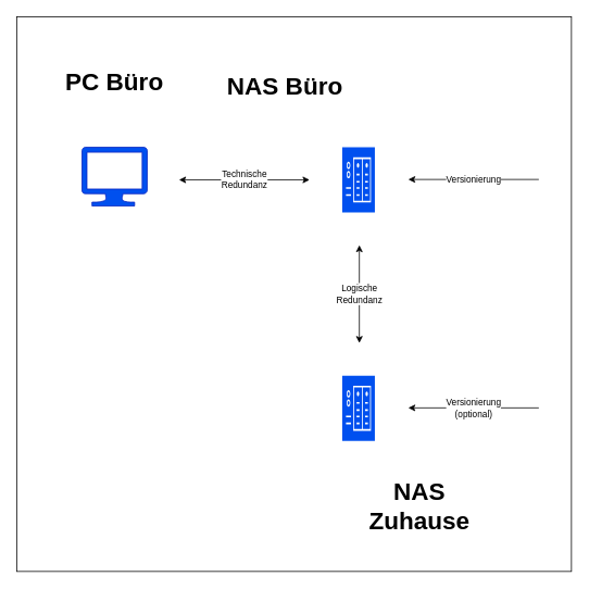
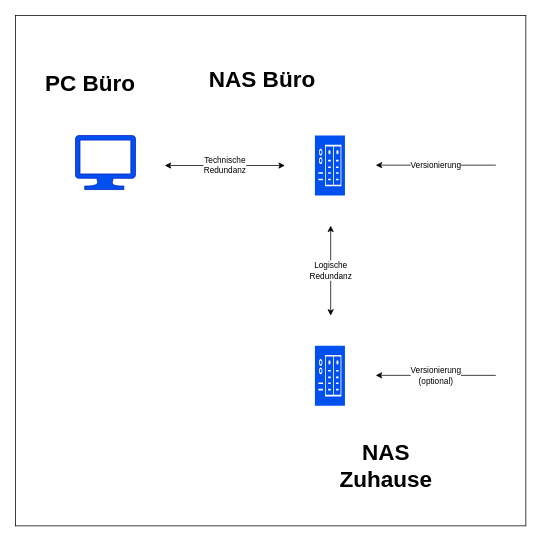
- <mxCell id="6" value="PC Büro" style="text;html=1;align=center;verticalAlign=middle;whiteSpace=wrap;rounded=0;fontSize=30;fontStyle=1" parent="1" vertex="1"><mxGeometry x="60" y="60" width="160" height="80" as="geometry" /></mxCell>
+ <mxCell id="6" value="PC Büro" style="text;html=1;align=center;verticalAlign=middle;whiteSpace=wrap;rounded=0;fontSize=30;fontStyle=1" parent="1" vertex="1"><mxGeometry x="40" y="70" width="160" height="80" as="geometry" /></mxCell>
